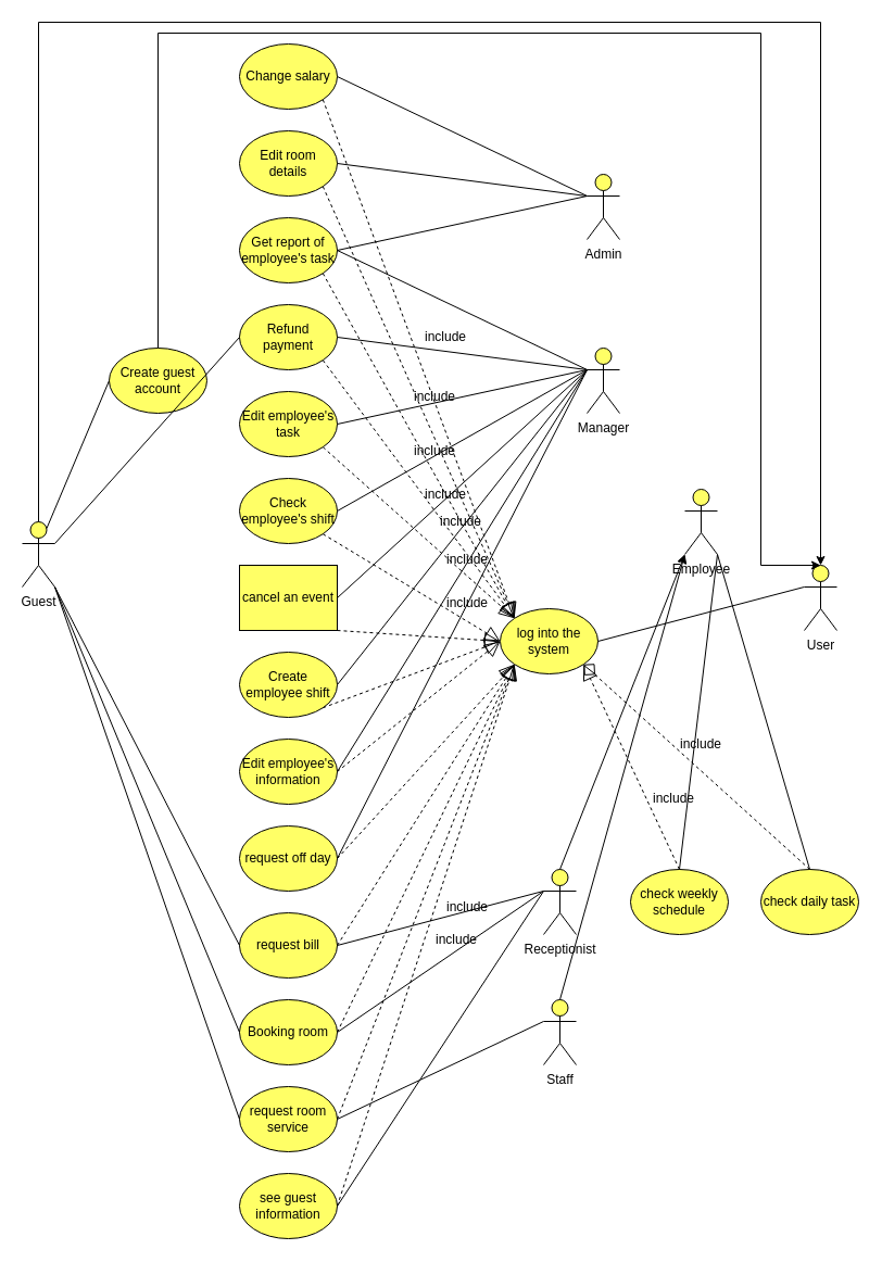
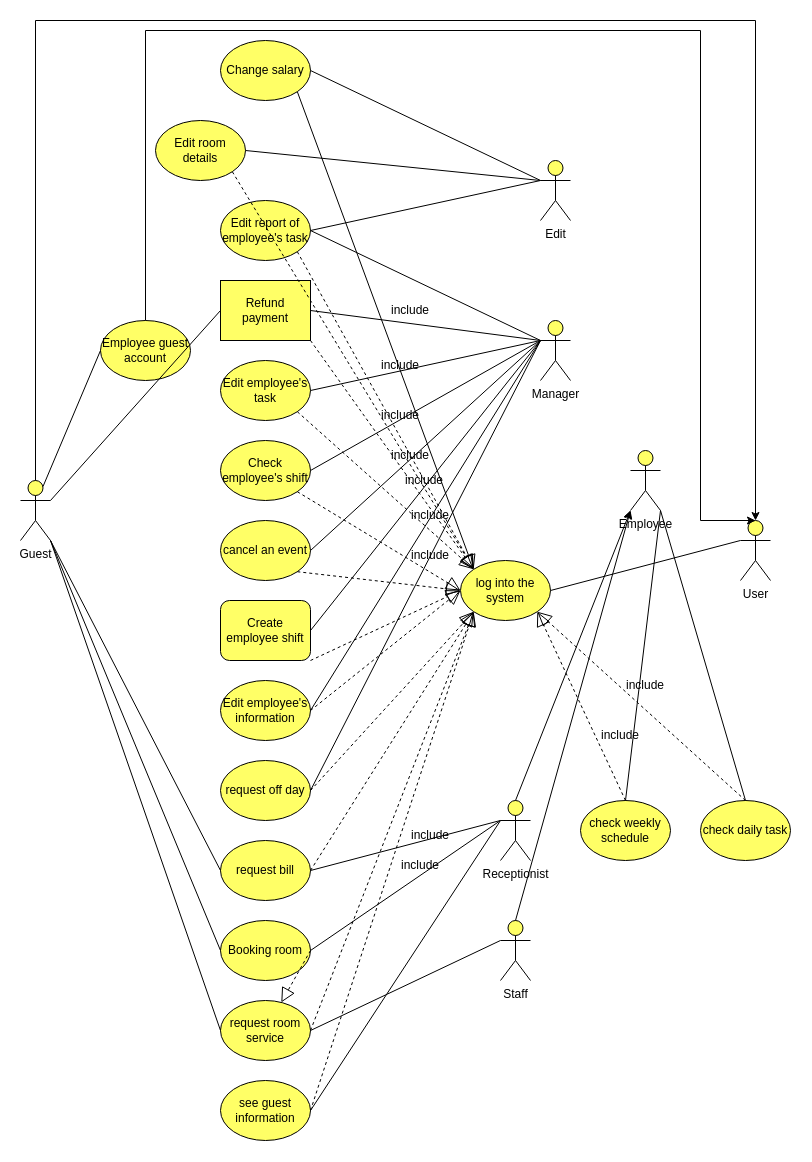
- <mxCell id="6" value="Edit room details" style="ellipse;whiteSpace=wrap;html=1;fillColor=#FFFF66;" vertex="1" parent="1"><mxGeometry x="220" y="120" width="90" height="60" as="geometry" /></mxCell>
+ <mxCell id="6" value="Edit room details" style="ellipse;whiteSpace=wrap;html=1;fillColor=#FFFF66;" vertex="1" parent="1"><mxGeometry x="155" y="120" width="90" height="60" as="geometry" /></mxCell>
- <mxCell id="7" value="Get report of employee's task" style="ellipse;whiteSpace=wrap;html=1;fillColor=#FFFF66;" vertex="1" parent="1"><mxGeometry x="220" y="200" width="90" height="60" as="geometry" /></mxCell>
+ <mxCell id="7" value="Edit report of employee's task" style="ellipse;whiteSpace=wrap;html=1;fillColor=#FFFF66;" vertex="1" parent="1"><mxGeometry x="220" y="200" width="90" height="60" as="geometry" /></mxCell>
- <mxCell id="20" value="Admin" style="shape=umlActor;verticalLabelPosition=bottom;verticalAlign=top;html=1;fillColor=#FFFF66;" vertex="1" parent="1"><mxGeometry x="540" y="160" width="30" height="60" as="geometry" /></mxCell>
+ <mxCell id="20" value="Edit" style="shape=umlActor;verticalLabelPosition=bottom;verticalAlign=top;html=1;fillColor=#FFFF66;" vertex="1" parent="1"><mxGeometry x="540" y="160" width="30" height="60" as="geometry" /></mxCell>
- <mxCell id="8" value="Refund payment" style="ellipse;whiteSpace=wrap;html=1;fillColor=#FFFF66;" vertex="1" parent="1"><mxGeometry x="220" y="280" width="90" height="60" as="geometry" /></mxCell>
+ <mxCell id="8" value="Refund payment" style="whiteSpace=wrap;html=1;fillColor=#FFFF66;rounded=0;" vertex="1" parent="1"><mxGeometry x="220" y="280" width="90" height="60" as="geometry" /></mxCell>
- <mxCell id="50" value="" style="endArrow=block;dashed=1;endFill=0;endSize=12;html=1;rounded=0;entryX=0;entryY=0;entryDx=0;entryDy=0;exitX=1;exitY=1;exitDx=0;exitDy=0;" edge="1" parent="1" source="5" target="19"><mxGeometry width="160" relative="1" as="geometry"><mxPoint x="344" y="540" as="sourcePoint" /><mxPoint x="504" y="540" as="targetPoint" /></mxGeometry></mxCell>
+ <mxCell id="50" value="" style="endArrow=block;dashed=0;endFill=0;endSize=12;html=1;rounded=0;entryX=0;entryY=0;entryDx=0;entryDy=0;exitX=1;exitY=1;exitDx=0;exitDy=0;" edge="1" parent="1" source="5" target="19"><mxGeometry width="160" relative="1" as="geometry"><mxPoint x="344" y="540" as="sourcePoint" /><mxPoint x="504" y="540" as="targetPoint" /></mxGeometry></mxCell>
- <mxCell id="3" value="Create guest account" style="ellipse;whiteSpace=wrap;html=1;fillColor=#FFFF66;" vertex="1" parent="1"><mxGeometry x="100" y="320" width="90" height="60" as="geometry" /></mxCell>
+ <mxCell id="3" value="Employee guest account" style="ellipse;whiteSpace=wrap;html=1;fillColor=#FFFF66;" vertex="1" parent="1"><mxGeometry x="100" y="320" width="90" height="60" as="geometry" /></mxCell>
- <mxCell id="11" value="cancel an event" style="whiteSpace=wrap;html=1;fillColor=#FFFF66;rounded=0;" vertex="1" parent="1"><mxGeometry x="220" y="520" width="90" height="60" as="geometry" /></mxCell>
+ <mxCell id="11" value="cancel an event" style="ellipse;whiteSpace=wrap;html=1;fillColor=#FFFF66;" vertex="1" parent="1"><mxGeometry x="220" y="520" width="90" height="60" as="geometry" /></mxCell>
- <mxCell id="75" value="" style="endArrow=diamond;dashed=1;endFill=0;endSize=12;html=1;rounded=0;entryX=1;entryY=1;entryDx=0;entryDy=0;exitX=0.5;exitY=0;exitDx=0;exitDy=0;" edge="1" parent="1" source="25" target="19"><mxGeometry width="160" relative="1" as="geometry"><mxPoint x="635" y="810" as="sourcePoint" /><mxPoint x="546.82" y="621.213" as="targetPoint" /></mxGeometry></mxCell>
+ <mxCell id="75" value="" style="endArrow=block;dashed=1;endFill=0;endSize=12;html=1;rounded=0;entryX=1;entryY=1;entryDx=0;entryDy=0;exitX=0.5;exitY=0;exitDx=0;exitDy=0;" edge="1" parent="1" source="25" target="19"><mxGeometry width="160" relative="1" as="geometry"><mxPoint x="635" y="810" as="sourcePoint" /><mxPoint x="546.82" y="621.213" as="targetPoint" /></mxGeometry></mxCell>
- <mxCell id="12" value="Create employee shift" style="ellipse;whiteSpace=wrap;html=1;fillColor=#FFFF66;" vertex="1" parent="1"><mxGeometry x="220" y="600" width="90" height="60" as="geometry" /></mxCell>
+ <mxCell id="12" value="Create employee shift" style="whiteSpace=wrap;html=1;fillColor=#FFFF66;rounded=1;" vertex="1" parent="1"><mxGeometry x="220" y="600" width="90" height="60" as="geometry" /></mxCell>
- <mxCell id="61" value="" style="endArrow=block;dashed=1;endFill=0;endSize=12;html=1;rounded=0;exitX=1;exitY=0.5;exitDx=0;exitDy=0;entryX=0;entryY=1;entryDx=0;entryDy=0;" edge="1" parent="1" source="16" target="19"><mxGeometry width="160" relative="1" as="geometry"><mxPoint x="320" y="880" as="sourcePoint" /><mxPoint x="483.073" y="621.141" as="targetPoint" /></mxGeometry></mxCell>
+ <mxCell id="61" value="" style="endArrow=block;dashed=1;endFill=0;endSize=12;html=1;rounded=0;exitX=1;exitY=0.5;exitDx=0;exitDy=0;" edge="1" parent="1" source="16" target="17"><mxGeometry width="160" relative="1" as="geometry"><mxPoint x="320" y="880" as="sourcePoint" /><mxPoint x="483.073" y="621.141" as="targetPoint" /></mxGeometry></mxCell>
